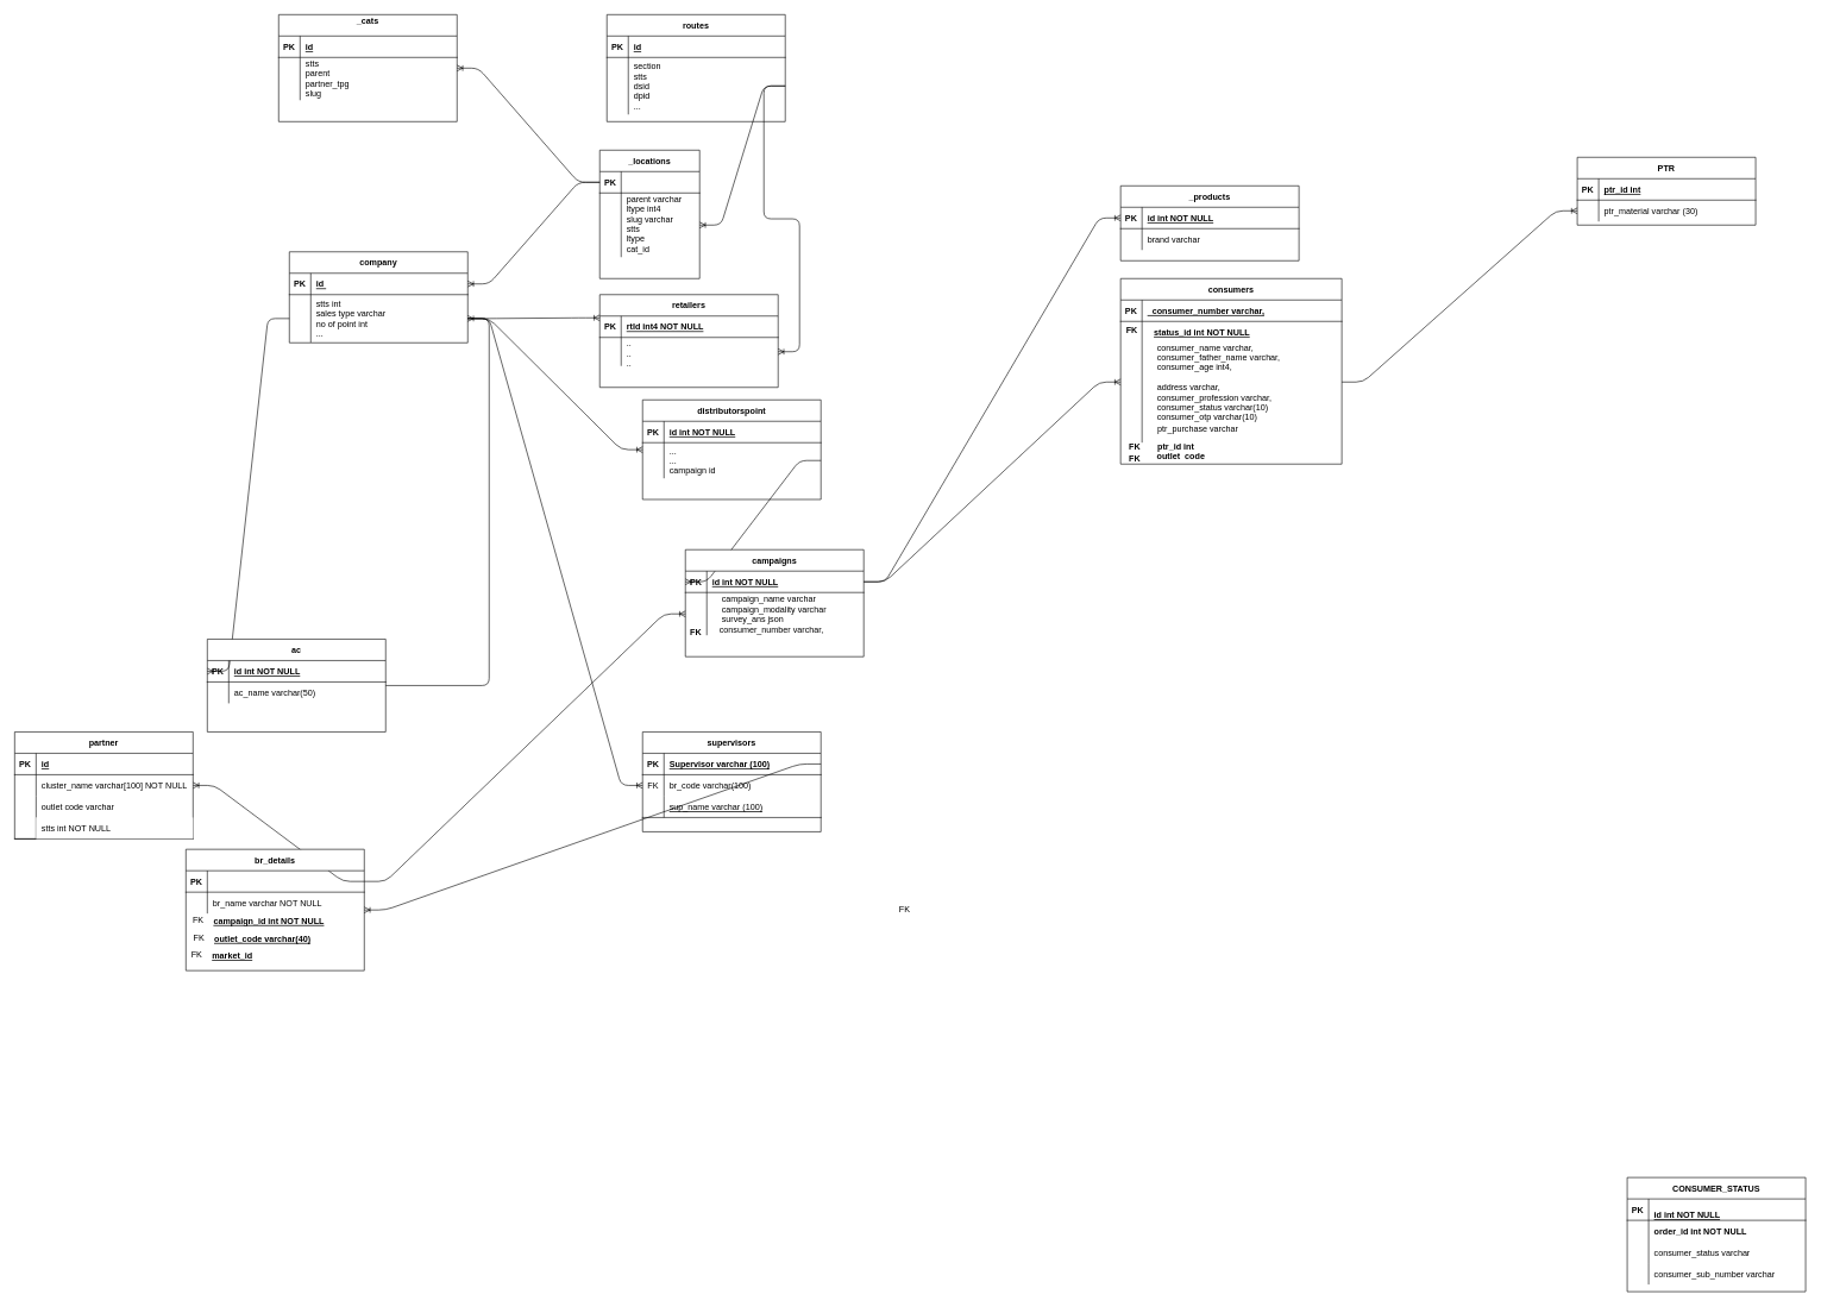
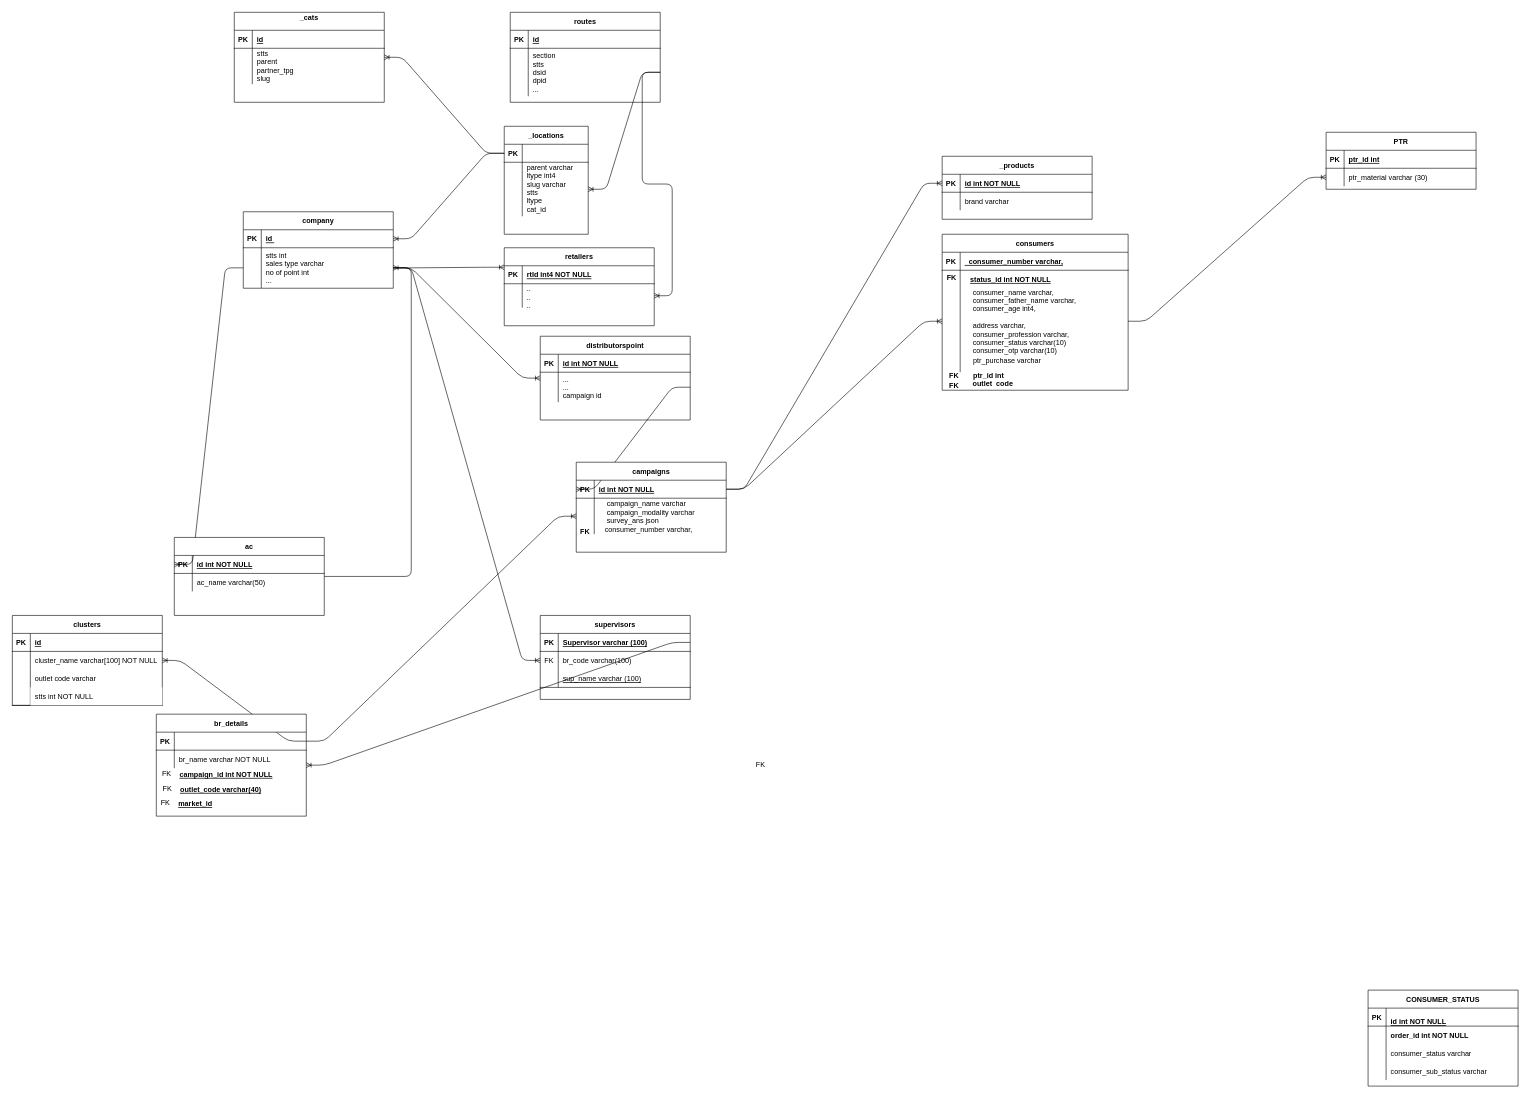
- <mxCell id="143" value="partner" style="shape=table;startSize=30;container=1;collapsible=1;childLayout=tableLayout;fixedRows=1;rowLines=0;fontStyle=1;align=center;resizeLast=1;" parent="1" vertex="1"><mxGeometry x="20" y="1025.39" width="250" height="150" as="geometry" /></mxCell>
+ <mxCell id="143" value="clusters" style="shape=table;startSize=30;container=1;collapsible=1;childLayout=tableLayout;fixedRows=1;rowLines=0;fontStyle=1;align=center;resizeLast=1;" parent="1" vertex="1"><mxGeometry x="20" y="1025.39" width="250" height="150" as="geometry" /></mxCell>
- <mxCell id="115" value="consumer_sub_number varchar" style="shape=partialRectangle;overflow=hidden;connectable=0;fillColor=none;top=0;left=0;bottom=0;right=0;align=left;spacingLeft=6;" parent="113" vertex="1"><mxGeometry x="30" width="220" height="30" as="geometry" /></mxCell>
+ <mxCell id="115" value="consumer_sub_status varchar" style="shape=partialRectangle;overflow=hidden;connectable=0;fillColor=none;top=0;left=0;bottom=0;right=0;align=left;spacingLeft=6;" parent="113" vertex="1"><mxGeometry x="30" width="220" height="30" as="geometry" /></mxCell>
